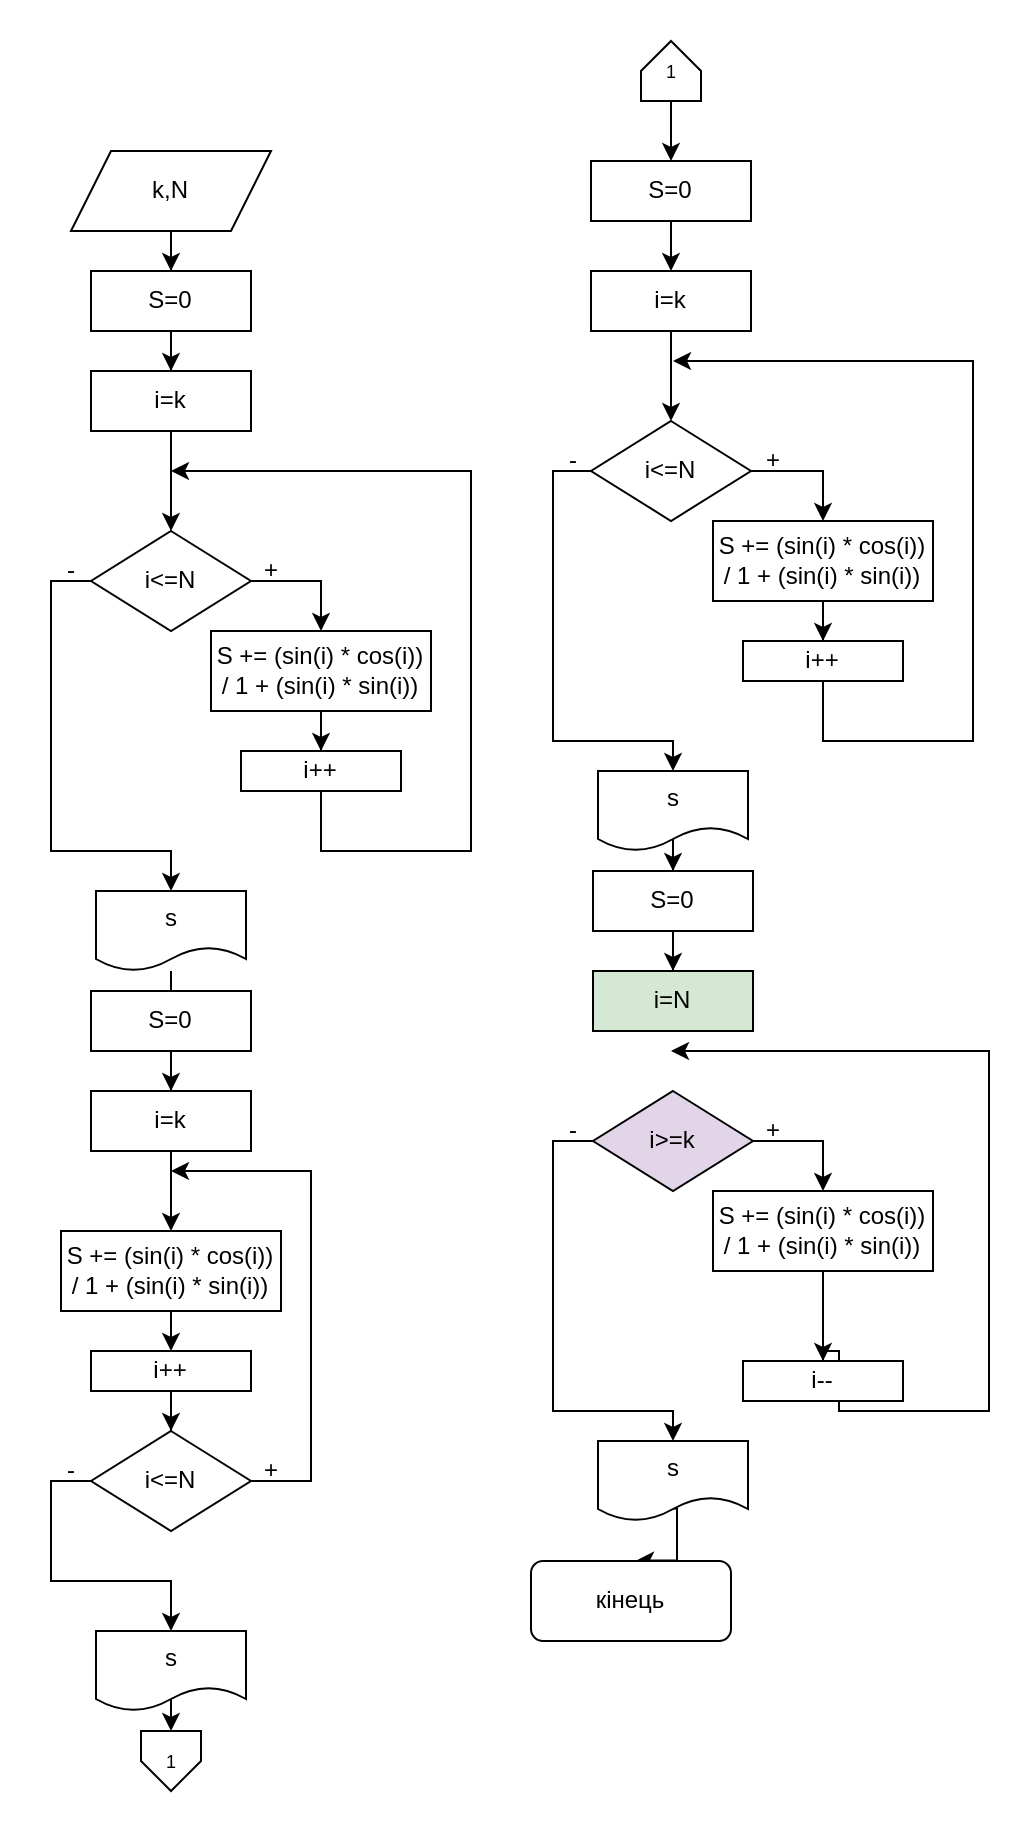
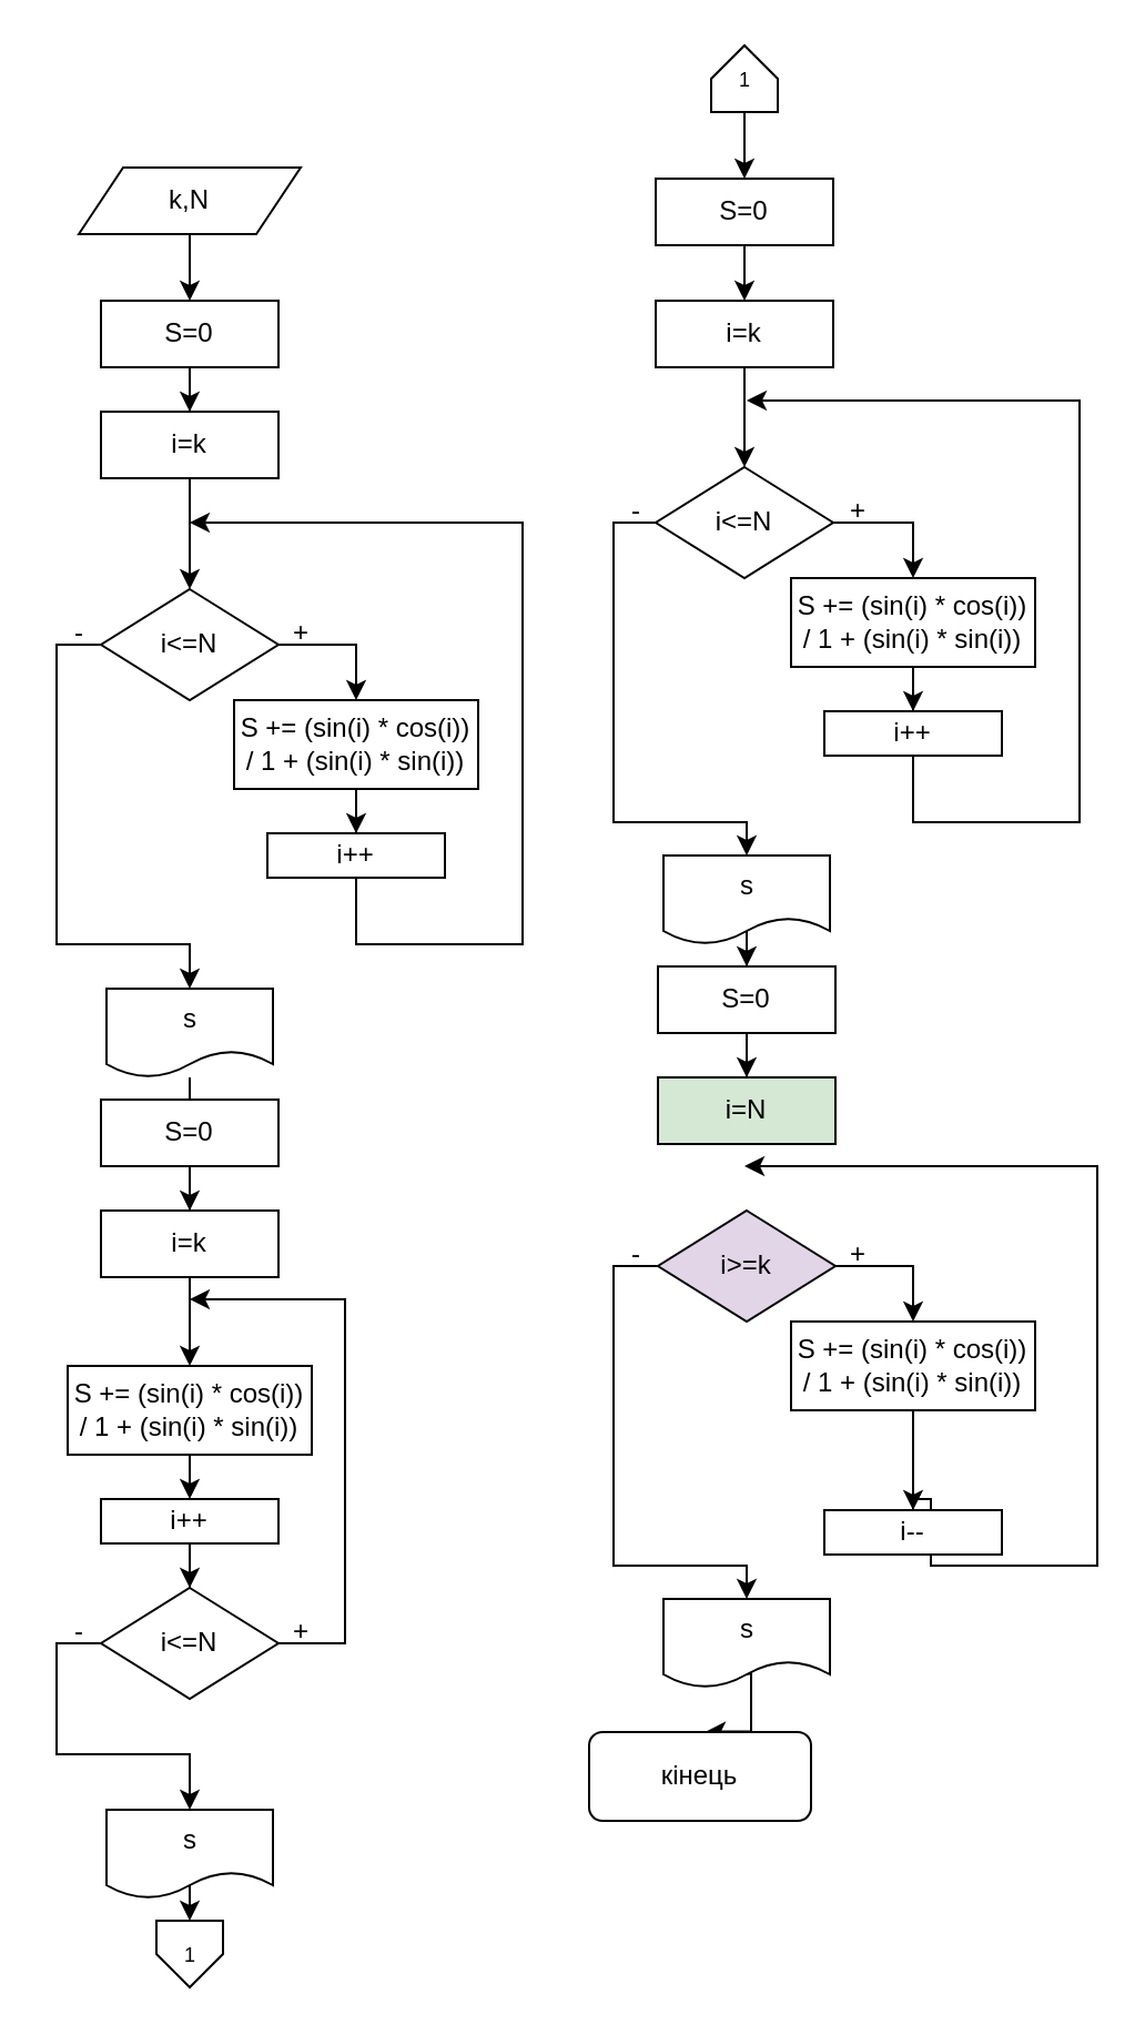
- <mxCell id="3" value="k,N" style="shape=parallelogram;perimeter=parallelogramPerimeter;whiteSpace=wrap;html=1;fixedSize=1;" parent="1" vertex="1"><mxGeometry x="35" y="75" width="100" height="40" as="geometry" /></mxCell>
+ <mxCell id="3" value="k,N" style="shape=parallelogram;perimeter=parallelogramPerimeter;whiteSpace=wrap;html=1;fixedSize=1;" parent="1" vertex="1"><mxGeometry x="35" y="75" width="100" height="30" as="geometry" /></mxCell>
